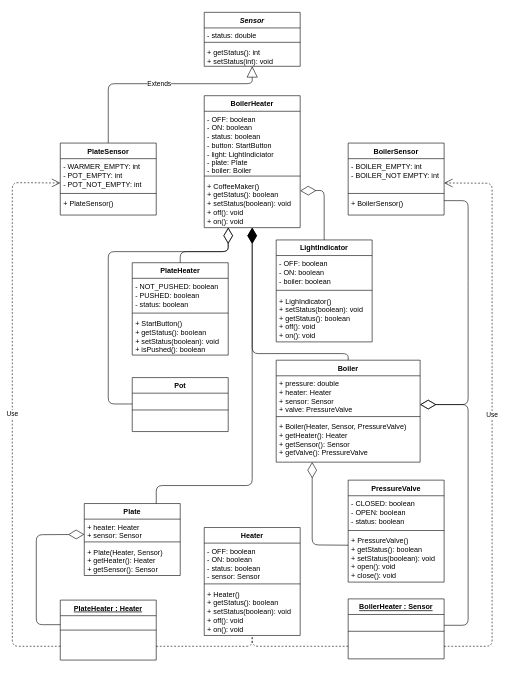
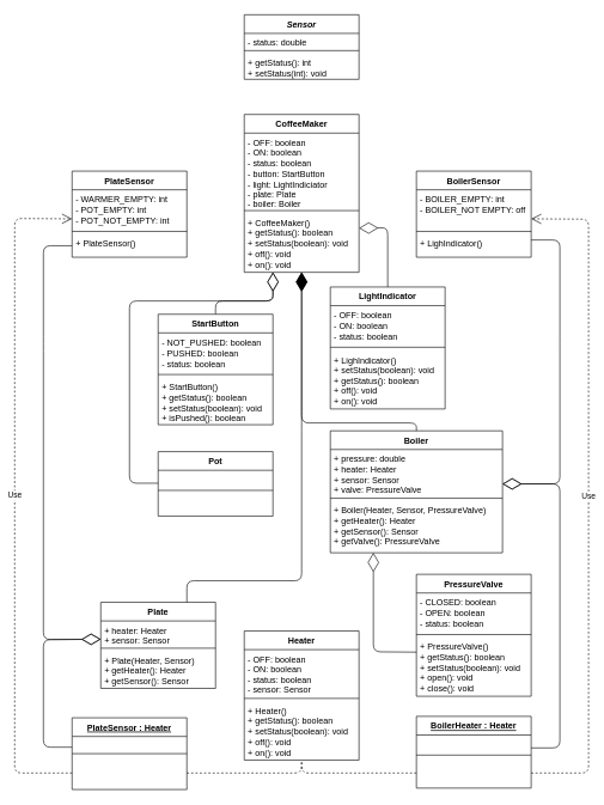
- <mxCell id="34" value="Extends" style="endArrow=block;endSize=16;endFill=0;html=1;entryX=0.5;entryY=1;entryDx=0;entryDy=0;exitX=0.5;exitY=0;exitDx=0;exitDy=0;rounded=1;" parent="1" source="6" target="29" edge="1"><mxGeometry width="160" relative="1" as="geometry"><mxPoint x="260" y="259" as="sourcePoint" /><mxPoint x="420" y="259" as="targetPoint" /><Array as="points"><mxPoint x="180" y="139" /><mxPoint x="420" y="139" /></Array></mxGeometry></mxCell>
- <mxCell id="41" value="BoilerHeater" style="swimlane;fontStyle=1;align=center;verticalAlign=middle;childLayout=stackLayout;horizontal=1;startSize=26;horizontalStack=0;resizeParent=1;resizeParentMax=0;resizeLast=0;collapsible=1;marginBottom=0;" parent="1" vertex="1"><mxGeometry x="340" y="159" width="160" height="220" as="geometry" /></mxCell>
+ <mxCell id="41" value="CoffeeMaker" style="swimlane;fontStyle=1;align=center;verticalAlign=middle;childLayout=stackLayout;horizontal=1;startSize=26;horizontalStack=0;resizeParent=1;resizeParentMax=0;resizeLast=0;collapsible=1;marginBottom=0;" parent="1" vertex="1"><mxGeometry x="340" y="159" width="160" height="220" as="geometry" /></mxCell>
- <mxCell id="23" value="&amp;nbsp;- BOILER_EMPTY: int&lt;br&gt;&amp;nbsp;- BOILER_NOT EMPTY: int&lt;br&gt;&lt;br&gt;" style="text;html=1;strokeColor=none;fillColor=none;align=left;verticalAlign=top;whiteSpace=wrap;rounded=0;" parent="22" vertex="1"><mxGeometry y="26" width="160" height="54" as="geometry" /></mxCell>
+ <mxCell id="23" value="&amp;nbsp;- BOILER_EMPTY: int&lt;br&gt;&amp;nbsp;- BOILER_NOT EMPTY: off&lt;br&gt;&lt;br&gt;" style="text;html=1;strokeColor=none;fillColor=none;align=left;verticalAlign=top;whiteSpace=wrap;rounded=0;" parent="22" vertex="1"><mxGeometry y="26" width="160" height="54" as="geometry" /></mxCell>
- <mxCell id="25" value="&amp;nbsp;+ BoilerSensor()" style="text;html=1;strokeColor=none;fillColor=none;align=left;verticalAlign=top;whiteSpace=wrap;rounded=0;" parent="22" vertex="1"><mxGeometry y="88" width="160" height="32" as="geometry" /></mxCell>
+ <mxCell id="25" value="&amp;nbsp;+ LighIndicator()" style="text;html=1;strokeColor=none;fillColor=none;align=left;verticalAlign=top;whiteSpace=wrap;rounded=0;" parent="22" vertex="1"><mxGeometry y="88" width="160" height="32" as="geometry" /></mxCell>
- <mxCell id="14" value="PlateHeater" style="swimlane;fontStyle=1;align=center;verticalAlign=top;childLayout=stackLayout;horizontal=1;startSize=26;horizontalStack=0;resizeParent=1;resizeParentMax=0;resizeLast=0;collapsible=1;marginBottom=0;" parent="1" vertex="1"><mxGeometry x="220" y="437.5" width="160" height="154" as="geometry" /></mxCell>
+ <mxCell id="14" value="StartButton" style="swimlane;fontStyle=1;align=center;verticalAlign=top;childLayout=stackLayout;horizontal=1;startSize=26;horizontalStack=0;resizeParent=1;resizeParentMax=0;resizeLast=0;collapsible=1;marginBottom=0;" parent="1" vertex="1"><mxGeometry x="220" y="437.5" width="160" height="154" as="geometry" /></mxCell>
- <mxCell id="11" value="&lt;div&gt;&amp;nbsp;- OFF: boolean&lt;/div&gt;&lt;div&gt;&amp;nbsp;- ON: boolean&lt;br&gt;&lt;/div&gt;&lt;div&gt;&amp;nbsp;- boiler: boolean&lt;br&gt;&lt;/div&gt;" style="text;html=1;strokeColor=none;fillColor=none;align=left;verticalAlign=top;whiteSpace=wrap;rounded=0;" parent="10" vertex="1"><mxGeometry y="26" width="160" height="54" as="geometry" /></mxCell>
+ <mxCell id="11" value="&lt;div&gt;&amp;nbsp;- OFF: boolean&lt;/div&gt;&lt;div&gt;&amp;nbsp;- ON: boolean&lt;br&gt;&lt;/div&gt;&lt;div&gt;&amp;nbsp;- status: boolean&lt;br&gt;&lt;/div&gt;" style="text;html=1;strokeColor=none;fillColor=none;align=left;verticalAlign=top;whiteSpace=wrap;rounded=0;" parent="10" vertex="1"><mxGeometry y="26" width="160" height="54" as="geometry" /></mxCell>
+ <mxCell id="47" value="" style="endArrow=diamondThin;endFill=0;endSize=24;html=1;exitX=0;exitY=0.5;exitDx=0;exitDy=0;entryX=0;entryY=0.75;entryDx=0;entryDy=0;" parent="1" source="9" target="50" edge="1"><mxGeometry width="160" relative="1" as="geometry"><mxPoint x="310" y="879" as="sourcePoint" /><mxPoint x="100" y="679" as="targetPoint" /><Array as="points"><mxPoint x="60" y="342" /><mxPoint x="60" y="479" /><mxPoint x="60" y="891" /></Array></mxGeometry></mxCell>
- <mxCell id="18" value="BoilerHeater : Sensor" style="swimlane;fontStyle=5;align=center;verticalAlign=top;childLayout=stackLayout;horizontal=1;startSize=26;horizontalStack=0;resizeParent=1;resizeParentMax=0;resizeLast=0;collapsible=1;marginBottom=0;" parent="1" vertex="1"><mxGeometry x="580" y="998" width="160" height="100" as="geometry" /></mxCell>
+ <mxCell id="18" value="BoilerHeater : Heater" style="swimlane;fontStyle=5;align=center;verticalAlign=top;childLayout=stackLayout;horizontal=1;startSize=26;horizontalStack=0;resizeParent=1;resizeParentMax=0;resizeLast=0;collapsible=1;marginBottom=0;" parent="1" vertex="1"><mxGeometry x="580" y="998" width="160" height="100" as="geometry" /></mxCell>
- <mxCell id="2" value="PlateHeater : Heater" style="swimlane;fontStyle=5;align=center;verticalAlign=top;childLayout=stackLayout;horizontal=1;startSize=26;horizontalStack=0;resizeParent=1;resizeParentMax=0;resizeLast=0;collapsible=1;marginBottom=0;" parent="1" vertex="1"><mxGeometry x="100" y="1000" width="160" height="100" as="geometry" /></mxCell>
+ <mxCell id="2" value="PlateSensor : Heater" style="swimlane;fontStyle=5;align=center;verticalAlign=top;childLayout=stackLayout;horizontal=1;startSize=26;horizontalStack=0;resizeParent=1;resizeParentMax=0;resizeLast=0;collapsible=1;marginBottom=0;" parent="1" vertex="1"><mxGeometry x="100" y="1000" width="160" height="100" as="geometry" /></mxCell>
